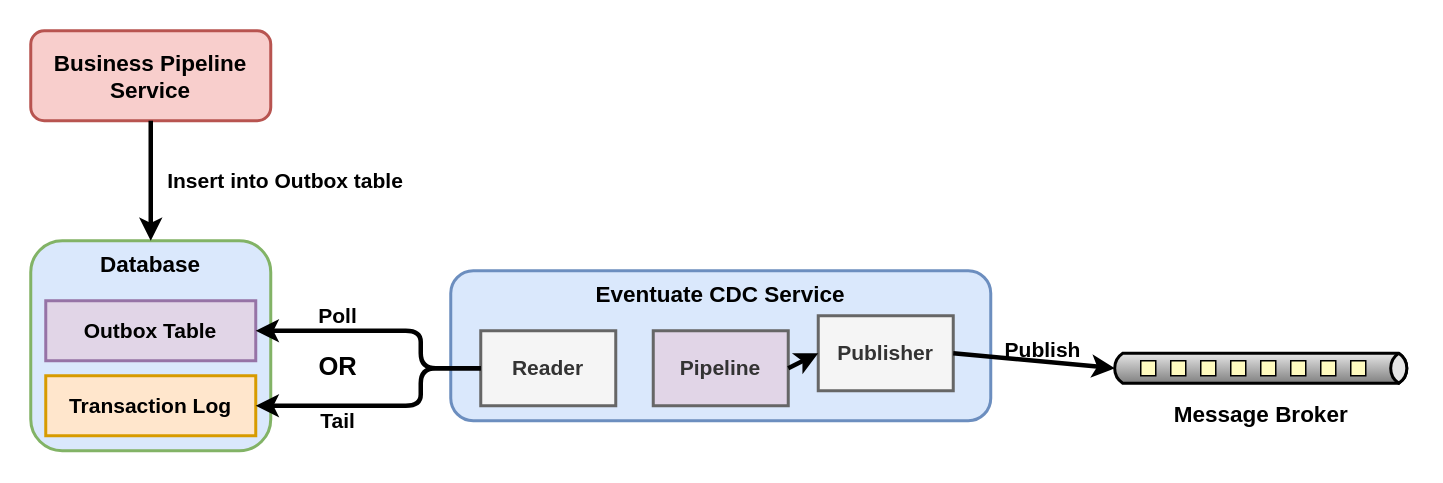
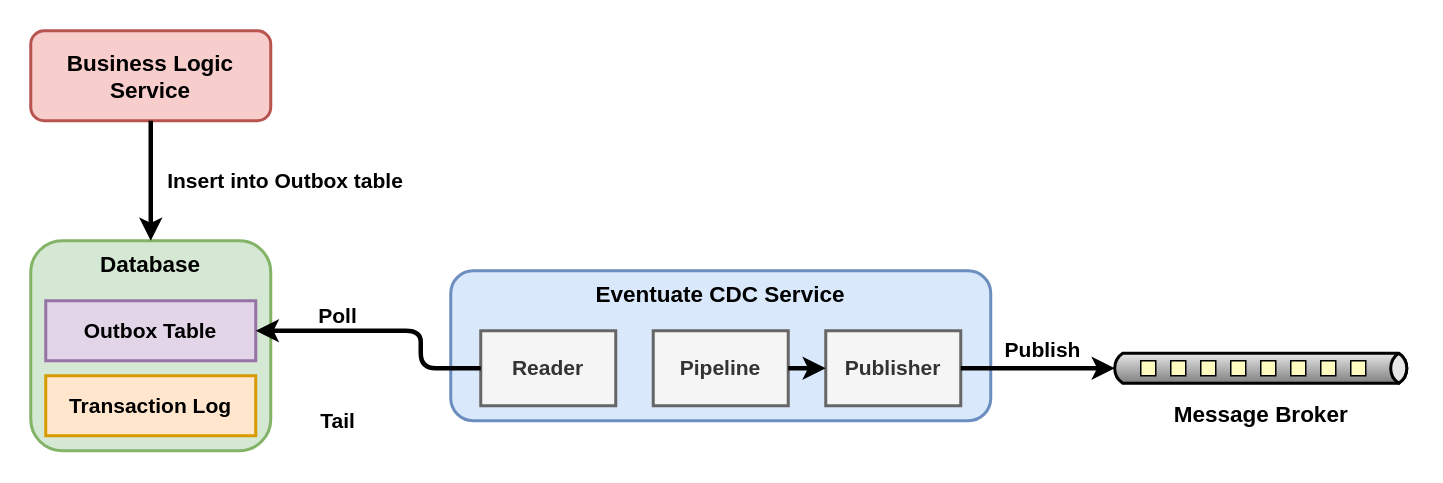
- <mxCell id="2" value="&lt;font style=&quot;font-size: 15px&quot;&gt;&lt;b&gt;Business Pipeline Service&lt;/b&gt;&lt;/font&gt;" style="rounded=1;whiteSpace=wrap;html=1;strokeWidth=2;fillColor=#f8cecc;strokeColor=#b85450;" vertex="1" parent="1"><mxGeometry x="20" y="20" width="160" height="60" as="geometry" /></mxCell>
+ <mxCell id="2" value="&lt;font style=&quot;font-size: 15px&quot;&gt;&lt;b&gt;Business Logic Service&lt;/b&gt;&lt;/font&gt;" style="rounded=1;whiteSpace=wrap;html=1;strokeWidth=2;fillColor=#f8cecc;strokeColor=#b85450;" vertex="1" parent="1"><mxGeometry x="20" y="20" width="160" height="60" as="geometry" /></mxCell>
- <mxCell id="3" value="&lt;font style=&quot;font-size: 15px&quot;&gt;&lt;b&gt;Database&lt;/b&gt;&lt;/font&gt;" style="rounded=1;whiteSpace=wrap;html=1;strokeWidth=2;verticalAlign=top;align=center;fillColor=#dae8fc;strokeColor=#82b366;" vertex="1" parent="1"><mxGeometry x="20" y="160" width="160" height="140" as="geometry" /></mxCell>
+ <mxCell id="3" value="&lt;font style=&quot;font-size: 15px&quot;&gt;&lt;b&gt;Database&lt;/b&gt;&lt;/font&gt;" style="rounded=1;whiteSpace=wrap;html=1;strokeWidth=2;verticalAlign=top;align=center;fillColor=#d5e8d4;strokeColor=#82b366;" vertex="1" parent="1"><mxGeometry x="20" y="160" width="160" height="140" as="geometry" /></mxCell>
- <mxCell id="10" value="&lt;font style=&quot;font-size: 14px&quot;&gt;&lt;b&gt;Publisher&lt;/b&gt;&lt;/font&gt;" style="rounded=0;whiteSpace=wrap;html=1;strokeWidth=2;align=center;fillColor=#f5f5f5;strokeColor=#666666;fontColor=#333333;" vertex="1" parent="1"><mxGeometry x="545" y="210" width="90" height="50" as="geometry" /></mxCell>
+ <mxCell id="10" value="&lt;font style=&quot;font-size: 14px&quot;&gt;&lt;b&gt;Publisher&lt;/b&gt;&lt;/font&gt;" style="rounded=0;whiteSpace=wrap;html=1;strokeWidth=2;align=center;fillColor=#f5f5f5;strokeColor=#666666;fontColor=#333333;" vertex="1" parent="1"><mxGeometry x="550" y="220" width="90" height="50" as="geometry" /></mxCell>
- <mxCell id="17" value="&lt;font style=&quot;font-size: 17px&quot;&gt;&lt;b&gt;OR&lt;/b&gt;&lt;/font&gt;" style="text;html=1;strokeColor=none;fillColor=none;align=center;verticalAlign=middle;whiteSpace=wrap;rounded=0;" vertex="1" parent="1"><mxGeometry x="200" y="230" width="50" height="30" as="geometry" /></mxCell>
- <mxCell id="9" value="&lt;font style=&quot;font-size: 14px&quot;&gt;&lt;b&gt;Pipeline&lt;/b&gt;&lt;/font&gt;" style="rounded=0;whiteSpace=wrap;html=1;strokeWidth=2;align=center;fillColor=#e1d5e7;strokeColor=#666666;fontColor=#333333;" vertex="1" parent="1"><mxGeometry x="435" y="220" width="90" height="50" as="geometry" /></mxCell>
+ <mxCell id="9" value="&lt;font style=&quot;font-size: 14px&quot;&gt;&lt;b&gt;Pipeline&lt;/b&gt;&lt;/font&gt;" style="rounded=0;whiteSpace=wrap;html=1;strokeWidth=2;align=center;fillColor=#f5f5f5;strokeColor=#666666;fontColor=#333333;" vertex="1" parent="1"><mxGeometry x="435" y="220" width="90" height="50" as="geometry" /></mxCell>
- <mxCell id="14" value="" style="endArrow=classic;html=1;strokeWidth=3;entryX=1;entryY=0.5;entryDx=0;entryDy=0;exitX=0;exitY=0.5;exitDx=0;exitDy=0;" edge="1" parent="1" source="11" target="5"><mxGeometry width="50" height="50" relative="1" as="geometry"><mxPoint x="420" y="170" as="sourcePoint" /><mxPoint x="470" y="120" as="targetPoint" /><Array as="points"><mxPoint x="280" y="245" /><mxPoint x="280" y="270" /></Array></mxGeometry></mxCell>
